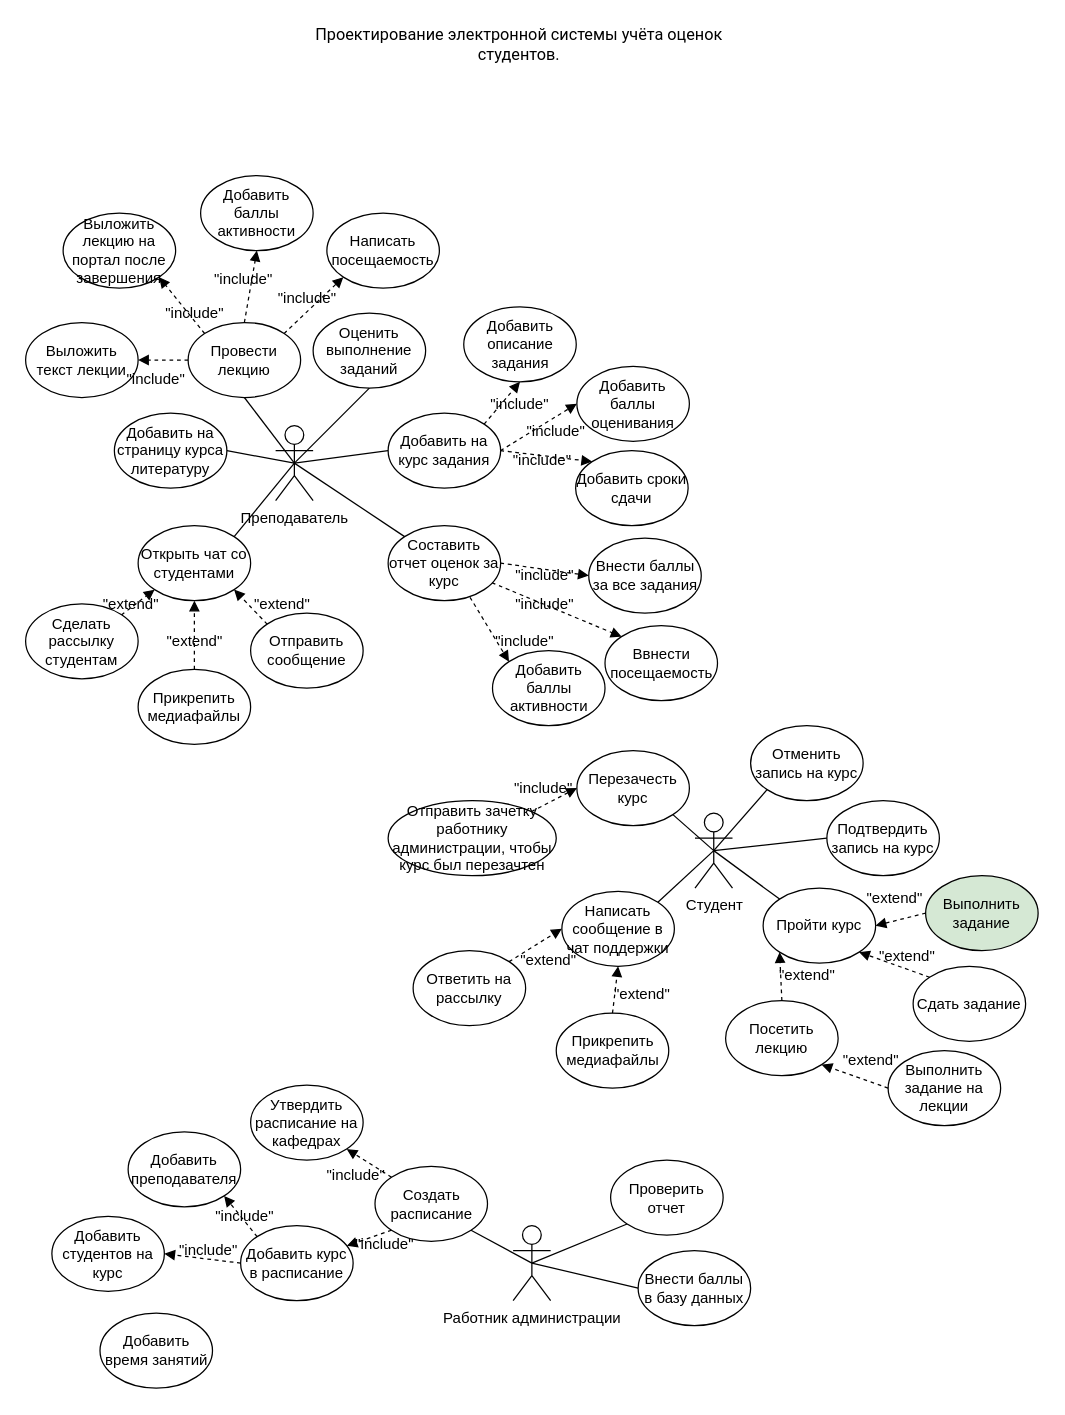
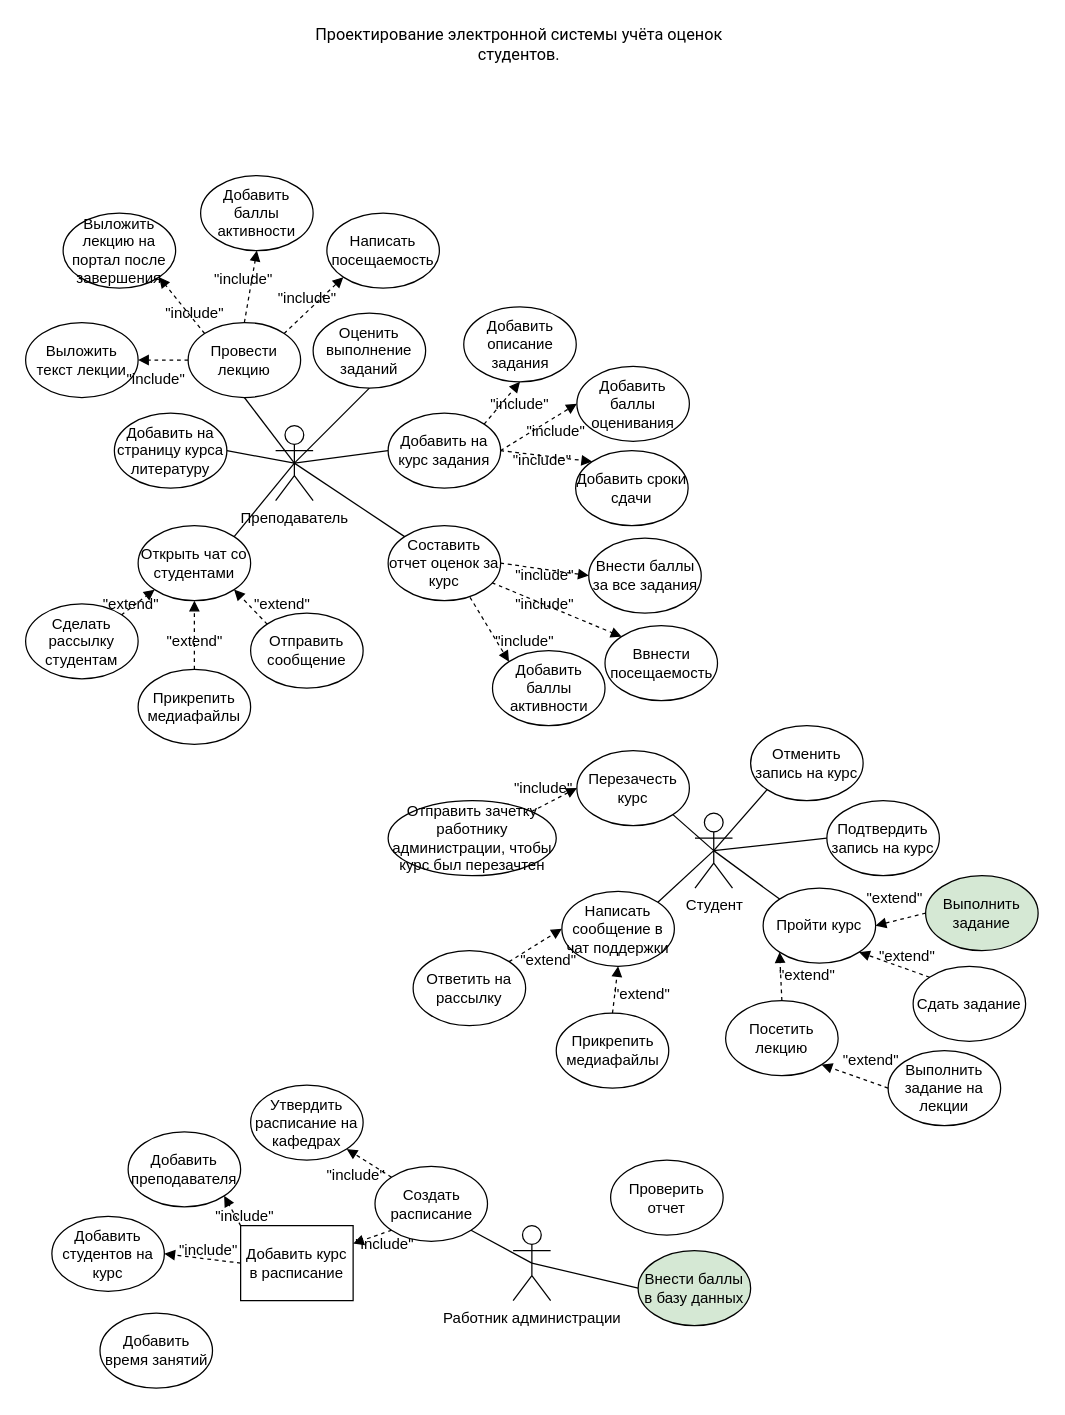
- <mxCell id="41" value="" style="endArrow=none;html=1;rounded=0;curved=1;exitX=0.5;exitY=0.5;exitDx=0;exitDy=0;exitPerimeter=0;entryX=0;entryY=1;entryDx=0;entryDy=0;" edge="1" parent="1" source="5" target="15"><mxGeometry width="50" height="50" relative="1" as="geometry"><mxPoint x="440" y="850" as="sourcePoint" /><mxPoint x="490" y="800" as="targetPoint" /></mxGeometry></mxCell>
- <mxCell id="6" value="Добавить курс в расписание" style="ellipse;whiteSpace=wrap;html=1;" vertex="1" parent="1"><mxGeometry x="192" y="980" width="90" height="60" as="geometry" /></mxCell>
+ <mxCell id="6" value="Добавить курс в расписание" style="whiteSpace=wrap;html=1;rounded=0;" vertex="1" parent="1"><mxGeometry x="192" y="980" width="90" height="60" as="geometry" /></mxCell>
- <mxCell id="42" value="Внести баллы в базу данных" style="ellipse;whiteSpace=wrap;html=1;" vertex="1" parent="1"><mxGeometry x="510" y="1000" width="90" height="60" as="geometry" /></mxCell>
+ <mxCell id="42" value="Внести баллы в базу данных" style="ellipse;whiteSpace=wrap;html=1;fillColor=#d5e8d4;" vertex="1" parent="1"><mxGeometry x="510" y="1000" width="90" height="60" as="geometry" /></mxCell>
